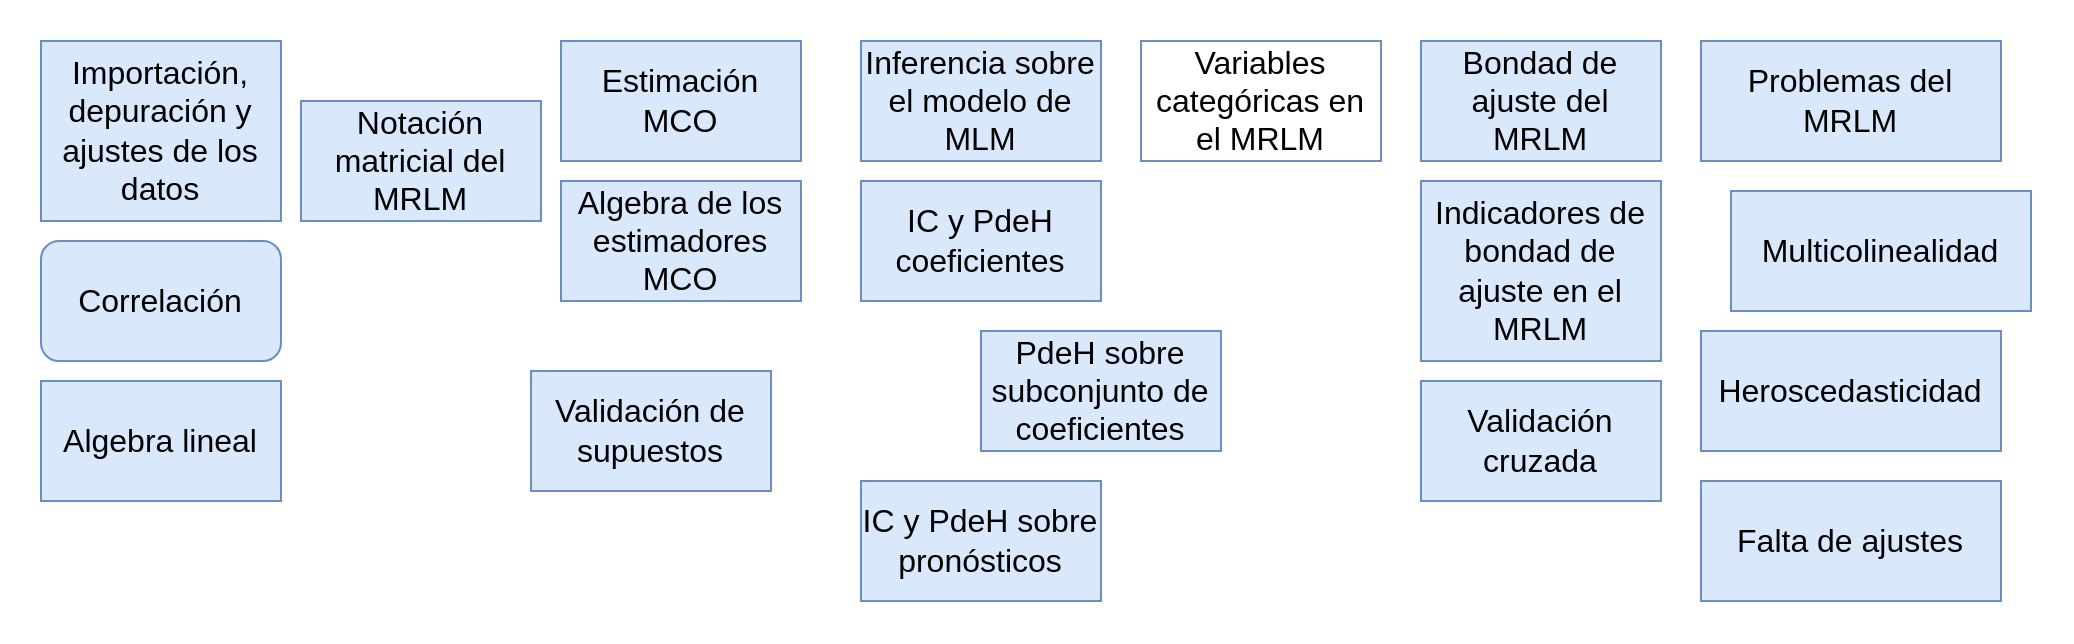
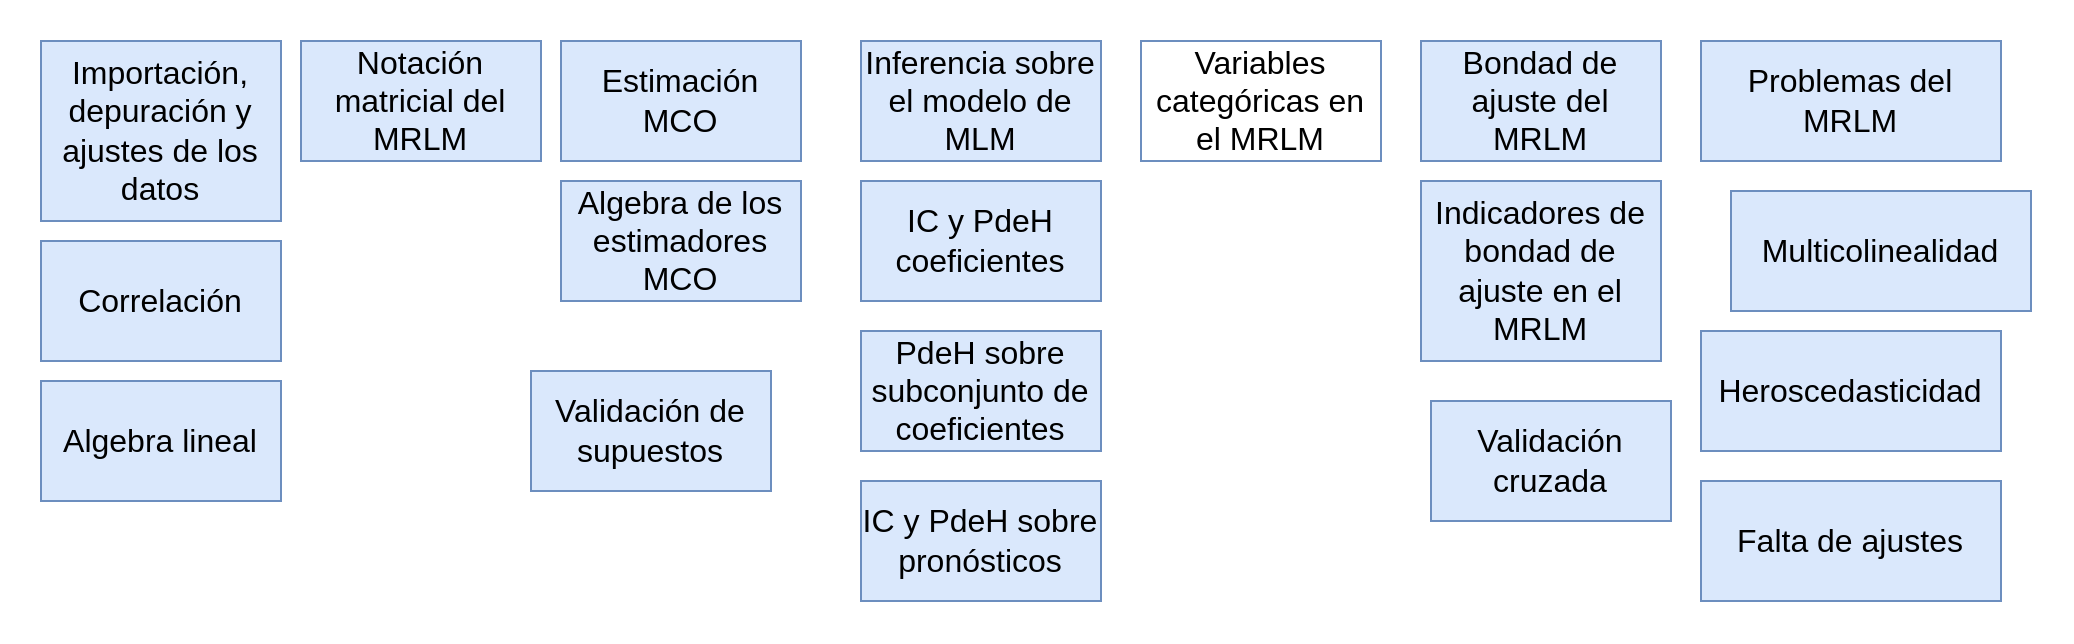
- <mxCell id="4" value="&lt;font style=&quot;font-size: 16px&quot;&gt;Notación matricial del MRLM&lt;/font&gt;" style="rounded=0;whiteSpace=wrap;html=1;fillColor=#dae8fc;strokeColor=#6c8ebf;" vertex="1" parent="1"><mxGeometry x="150" y="50" width="120" height="60" as="geometry" /></mxCell>
+ <mxCell id="4" value="&lt;font style=&quot;font-size: 16px&quot;&gt;Notación matricial del MRLM&lt;/font&gt;" style="rounded=0;whiteSpace=wrap;html=1;fillColor=#dae8fc;strokeColor=#6c8ebf;" vertex="1" parent="1"><mxGeometry x="150" y="20" width="120" height="60" as="geometry" /></mxCell>
- <mxCell id="2" value="&lt;font style=&quot;font-size: 16px&quot;&gt;Correlación&lt;/font&gt;" style="whiteSpace=wrap;html=1;fillColor=#dae8fc;strokeColor=#6c8ebf;rounded=1;" vertex="1" parent="1"><mxGeometry x="20" y="120" width="120" height="60" as="geometry" /></mxCell>
+ <mxCell id="2" value="&lt;font style=&quot;font-size: 16px&quot;&gt;Correlación&lt;/font&gt;" style="rounded=0;whiteSpace=wrap;html=1;fillColor=#dae8fc;strokeColor=#6c8ebf;" vertex="1" parent="1"><mxGeometry x="20" y="120" width="120" height="60" as="geometry" /></mxCell>
- <mxCell id="9" value="&lt;span style=&quot;font-size: 16px&quot;&gt;PdeH sobre subconjunto de coeficientes&lt;/span&gt;" style="rounded=0;whiteSpace=wrap;html=1;fillColor=#dae8fc;strokeColor=#6c8ebf;" vertex="1" parent="1"><mxGeometry x="490" y="165" width="120" height="60" as="geometry" /></mxCell>
+ <mxCell id="9" value="&lt;span style=&quot;font-size: 16px&quot;&gt;PdeH sobre subconjunto de coeficientes&lt;/span&gt;" style="rounded=0;whiteSpace=wrap;html=1;fillColor=#dae8fc;strokeColor=#6c8ebf;" vertex="1" parent="1"><mxGeometry x="430" y="165" width="120" height="60" as="geometry" /></mxCell>
- <mxCell id="14" value="&lt;font style=&quot;font-size: 16px&quot;&gt;Validación cruzada&lt;/font&gt;" style="rounded=0;whiteSpace=wrap;html=1;fillColor=#dae8fc;strokeColor=#6c8ebf;" vertex="1" parent="1"><mxGeometry x="710" y="190" width="120" height="60" as="geometry" /></mxCell>
+ <mxCell id="14" value="&lt;font style=&quot;font-size: 16px&quot;&gt;Validación cruzada&lt;/font&gt;" style="rounded=0;whiteSpace=wrap;html=1;fillColor=#dae8fc;strokeColor=#6c8ebf;" vertex="1" parent="1"><mxGeometry x="715" y="200" width="120" height="60" as="geometry" /></mxCell>
